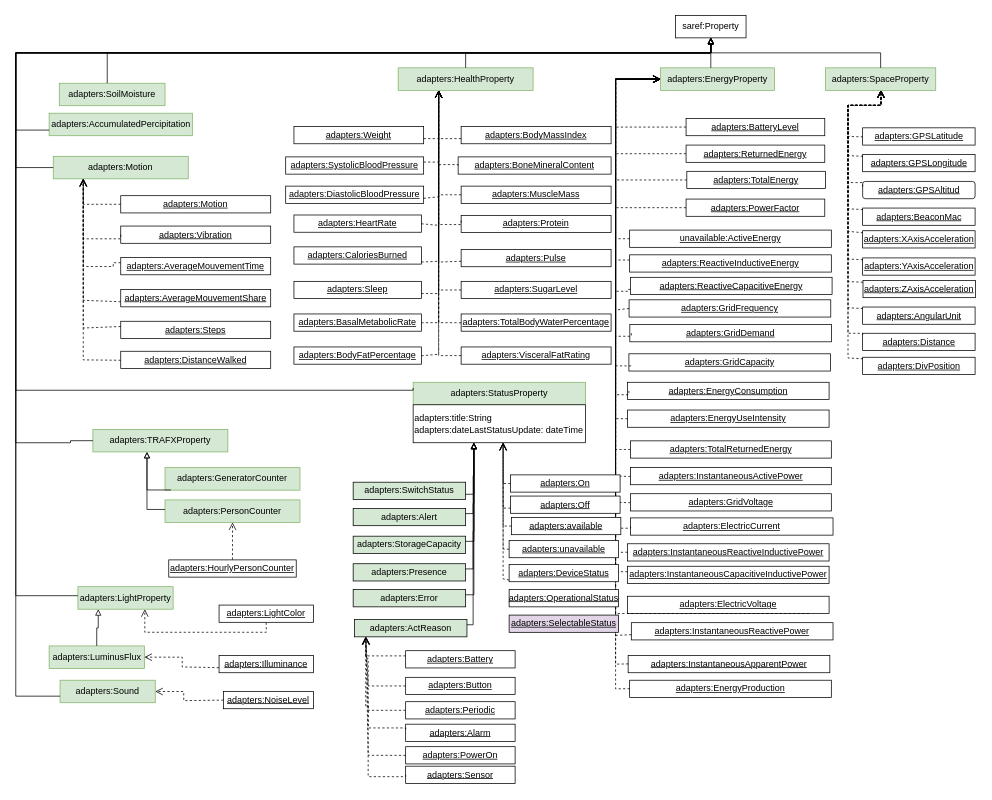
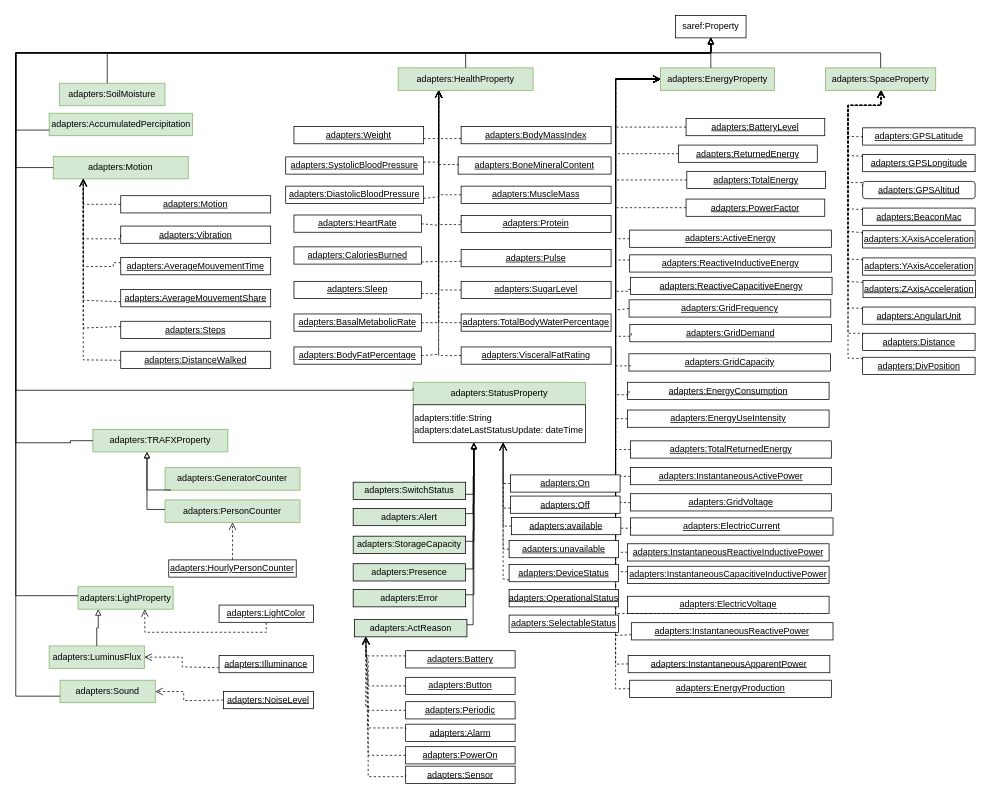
- <mxCell id="33" value="&lt;u&gt;adapters:ReturnedEnergy&lt;/u&gt;" style="rounded=0;whiteSpace=wrap;html=1;snapToPoint=1;points=[[0.1,0],[0.2,0],[0.3,0],[0.4,0],[0.5,0],[0.6,0],[0.7,0],[0.8,0],[0.9,0],[0,0.1],[0,0.3],[0,0.5],[0,0.7],[0,0.9],[0.1,1],[0.2,1],[0.3,1],[0.4,1],[0.5,1],[0.6,1],[0.7,1],[0.8,1],[0.9,1],[1,0.1],[1,0.3],[1,0.5],[1,0.7],[1,0.9]];" parent="1" vertex="1"><mxGeometry x="914" y="193" width="185" height="23" as="geometry" /></mxCell>
+ <mxCell id="33" value="&lt;u&gt;adapters:ReturnedEnergy&lt;/u&gt;" style="rounded=0;whiteSpace=wrap;html=1;snapToPoint=1;points=[[0.1,0],[0.2,0],[0.3,0],[0.4,0],[0.5,0],[0.6,0],[0.7,0],[0.8,0],[0.9,0],[0,0.1],[0,0.3],[0,0.5],[0,0.7],[0,0.9],[0.1,1],[0.2,1],[0.3,1],[0.4,1],[0.5,1],[0.6,1],[0.7,1],[0.8,1],[0.9,1],[1,0.1],[1,0.3],[1,0.5],[1,0.7],[1,0.9]];" parent="1" vertex="1"><mxGeometry x="904" y="193" width="185" height="23" as="geometry" /></mxCell>
- <mxCell id="36" value="&lt;u&gt;unavailable:ActiveEnergy&lt;/u&gt;" style="rounded=0;whiteSpace=wrap;html=1;snapToPoint=1;points=[[0.1,0],[0.2,0],[0.3,0],[0.4,0],[0.5,0],[0.6,0],[0.7,0],[0.8,0],[0.9,0],[0,0.1],[0,0.3],[0,0.5],[0,0.7],[0,0.9],[0.1,1],[0.2,1],[0.3,1],[0.4,1],[0.5,1],[0.6,1],[0.7,1],[0.8,1],[0.9,1],[1,0.1],[1,0.3],[1,0.5],[1,0.7],[1,0.9]];" parent="1" vertex="1"><mxGeometry x="838.75" y="306.38" width="269" height="23" as="geometry" /></mxCell>
+ <mxCell id="36" value="&lt;u&gt;adapters:ActiveEnergy&lt;/u&gt;" style="rounded=0;whiteSpace=wrap;html=1;snapToPoint=1;points=[[0.1,0],[0.2,0],[0.3,0],[0.4,0],[0.5,0],[0.6,0],[0.7,0],[0.8,0],[0.9,0],[0,0.1],[0,0.3],[0,0.5],[0,0.7],[0,0.9],[0.1,1],[0.2,1],[0.3,1],[0.4,1],[0.5,1],[0.6,1],[0.7,1],[0.8,1],[0.9,1],[1,0.1],[1,0.3],[1,0.5],[1,0.7],[1,0.9]];" parent="1" vertex="1"><mxGeometry x="838.75" y="306.38" width="269" height="23" as="geometry" /></mxCell>
- <mxCell id="179" value="&lt;u&gt;adapters:SelectableStatus&lt;/u&gt;" style="rounded=0;whiteSpace=wrap;html=1;snapToPoint=1;points=[[0.1,0],[0.2,0],[0.3,0],[0.4,0],[0.5,0],[0.6,0],[0.7,0],[0.8,0],[0.9,0],[0,0.1],[0,0.3],[0,0.5],[0,0.7],[0,0.9],[0.1,1],[0.2,1],[0.3,1],[0.4,1],[0.5,1],[0.6,1],[0.7,1],[0.8,1],[0.9,1],[1,0.1],[1,0.3],[1,0.5],[1,0.7],[1,0.9]];fillColor=#e1d5e7;" vertex="1" parent="1"><mxGeometry x="678" y="819.87" width="146" height="23" as="geometry" /></mxCell>
+ <mxCell id="179" value="&lt;u&gt;adapters:SelectableStatus&lt;/u&gt;" style="rounded=0;whiteSpace=wrap;html=1;snapToPoint=1;points=[[0.1,0],[0.2,0],[0.3,0],[0.4,0],[0.5,0],[0.6,0],[0.7,0],[0.8,0],[0.9,0],[0,0.1],[0,0.3],[0,0.5],[0,0.7],[0,0.9],[0.1,1],[0.2,1],[0.3,1],[0.4,1],[0.5,1],[0.6,1],[0.7,1],[0.8,1],[0.9,1],[1,0.1],[1,0.3],[1,0.5],[1,0.7],[1,0.9]];" vertex="1" parent="1"><mxGeometry x="678" y="819.87" width="146" height="23" as="geometry" /></mxCell>
